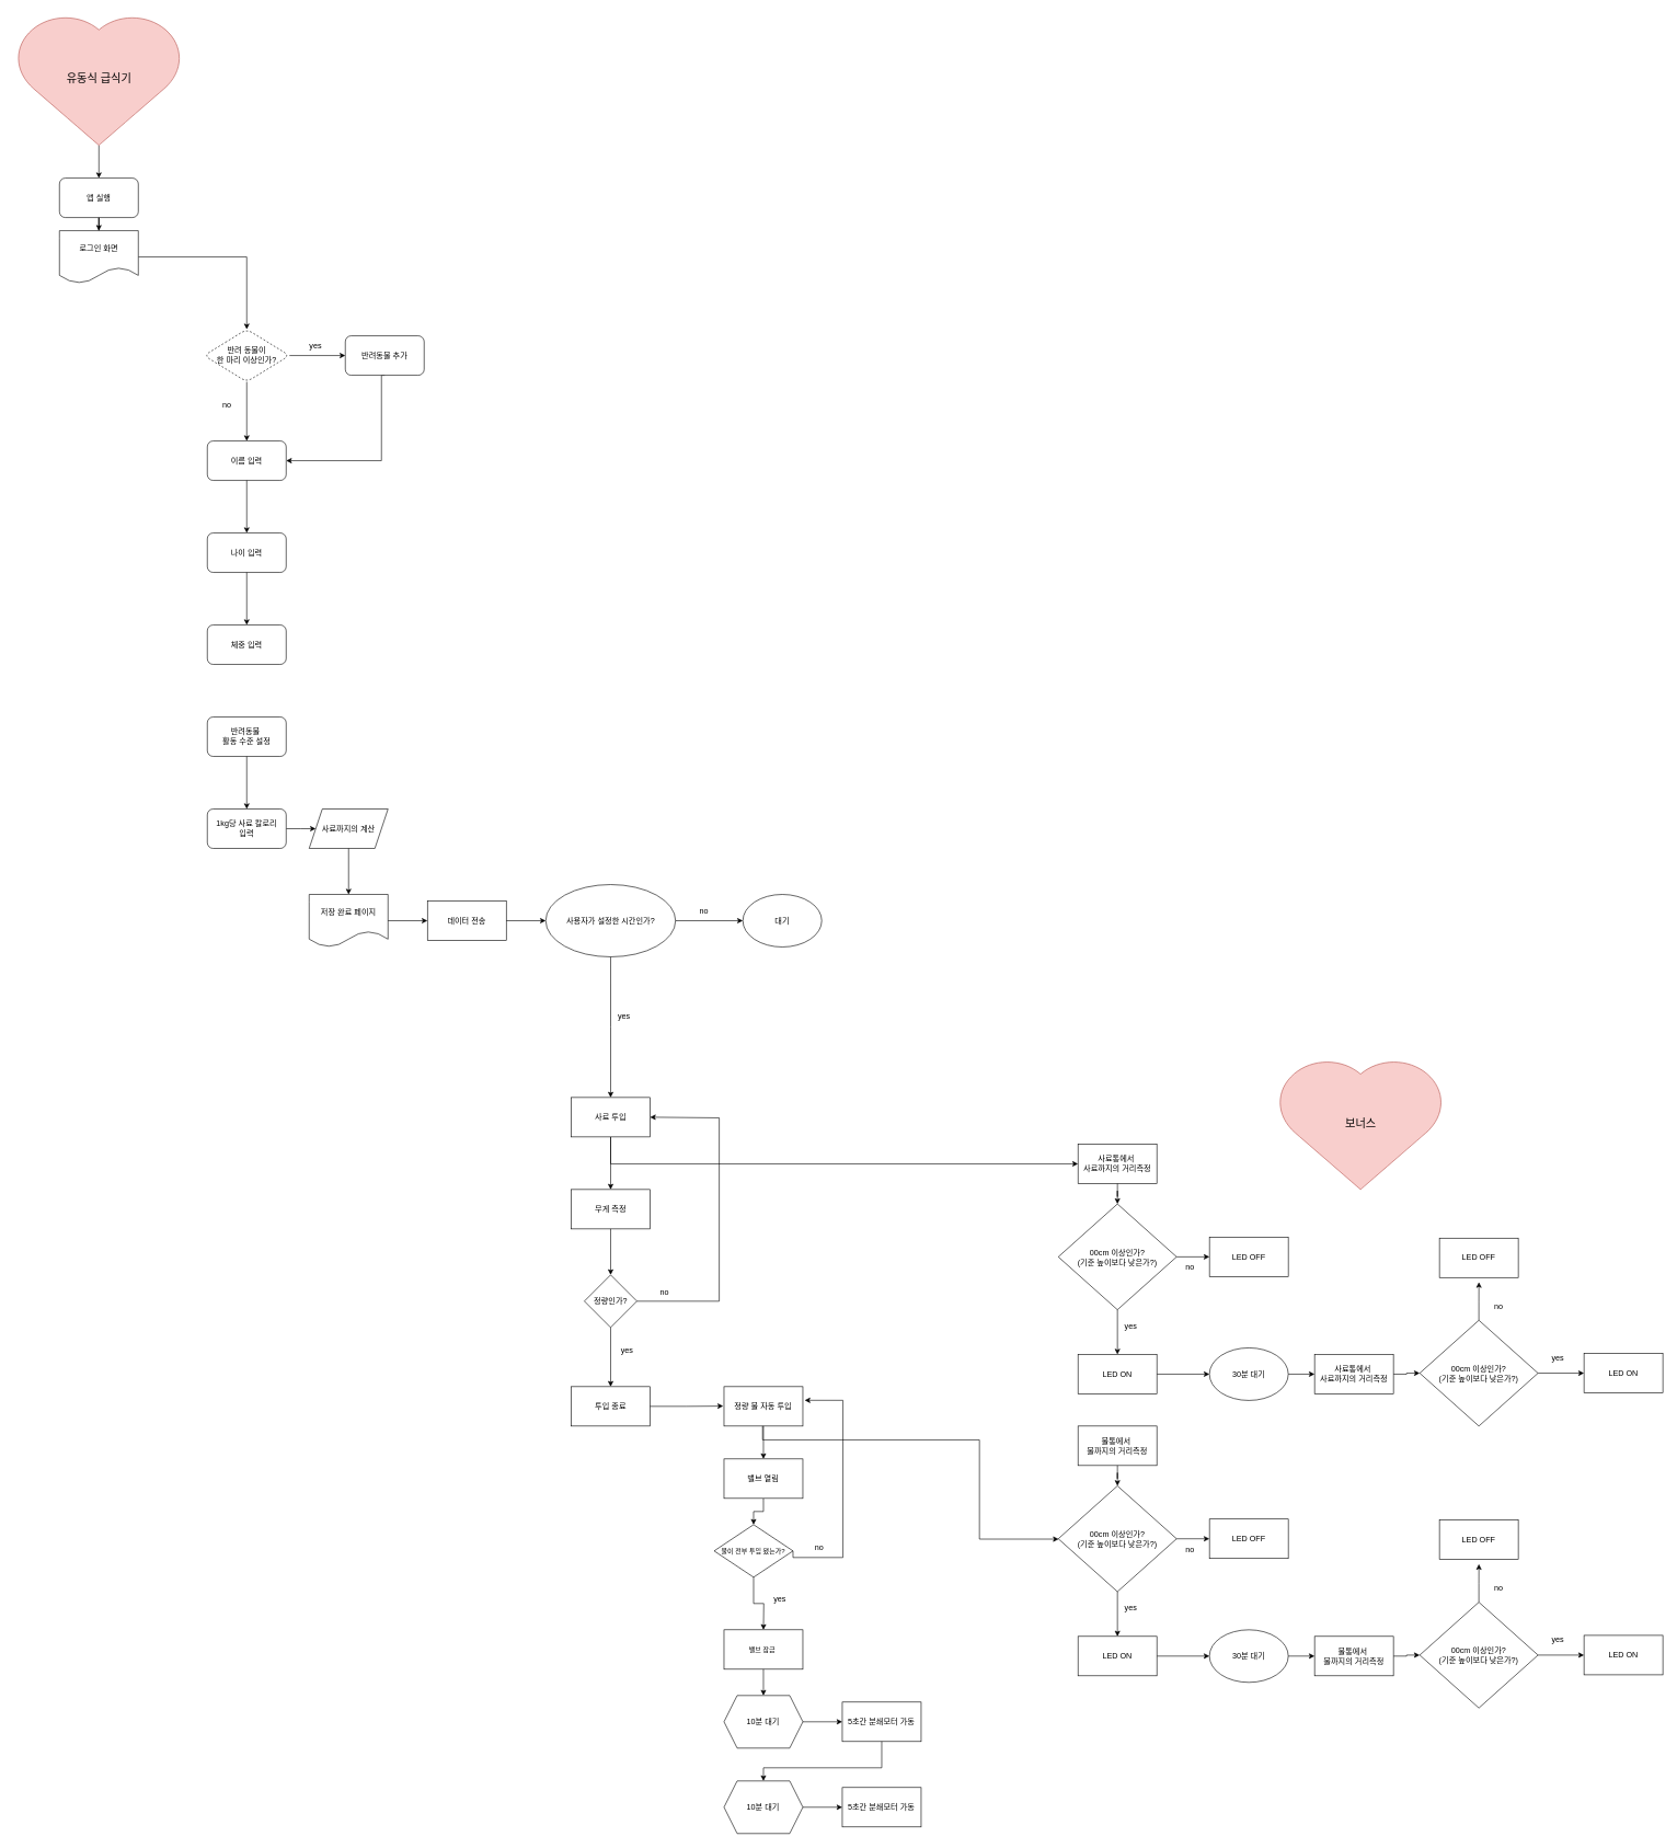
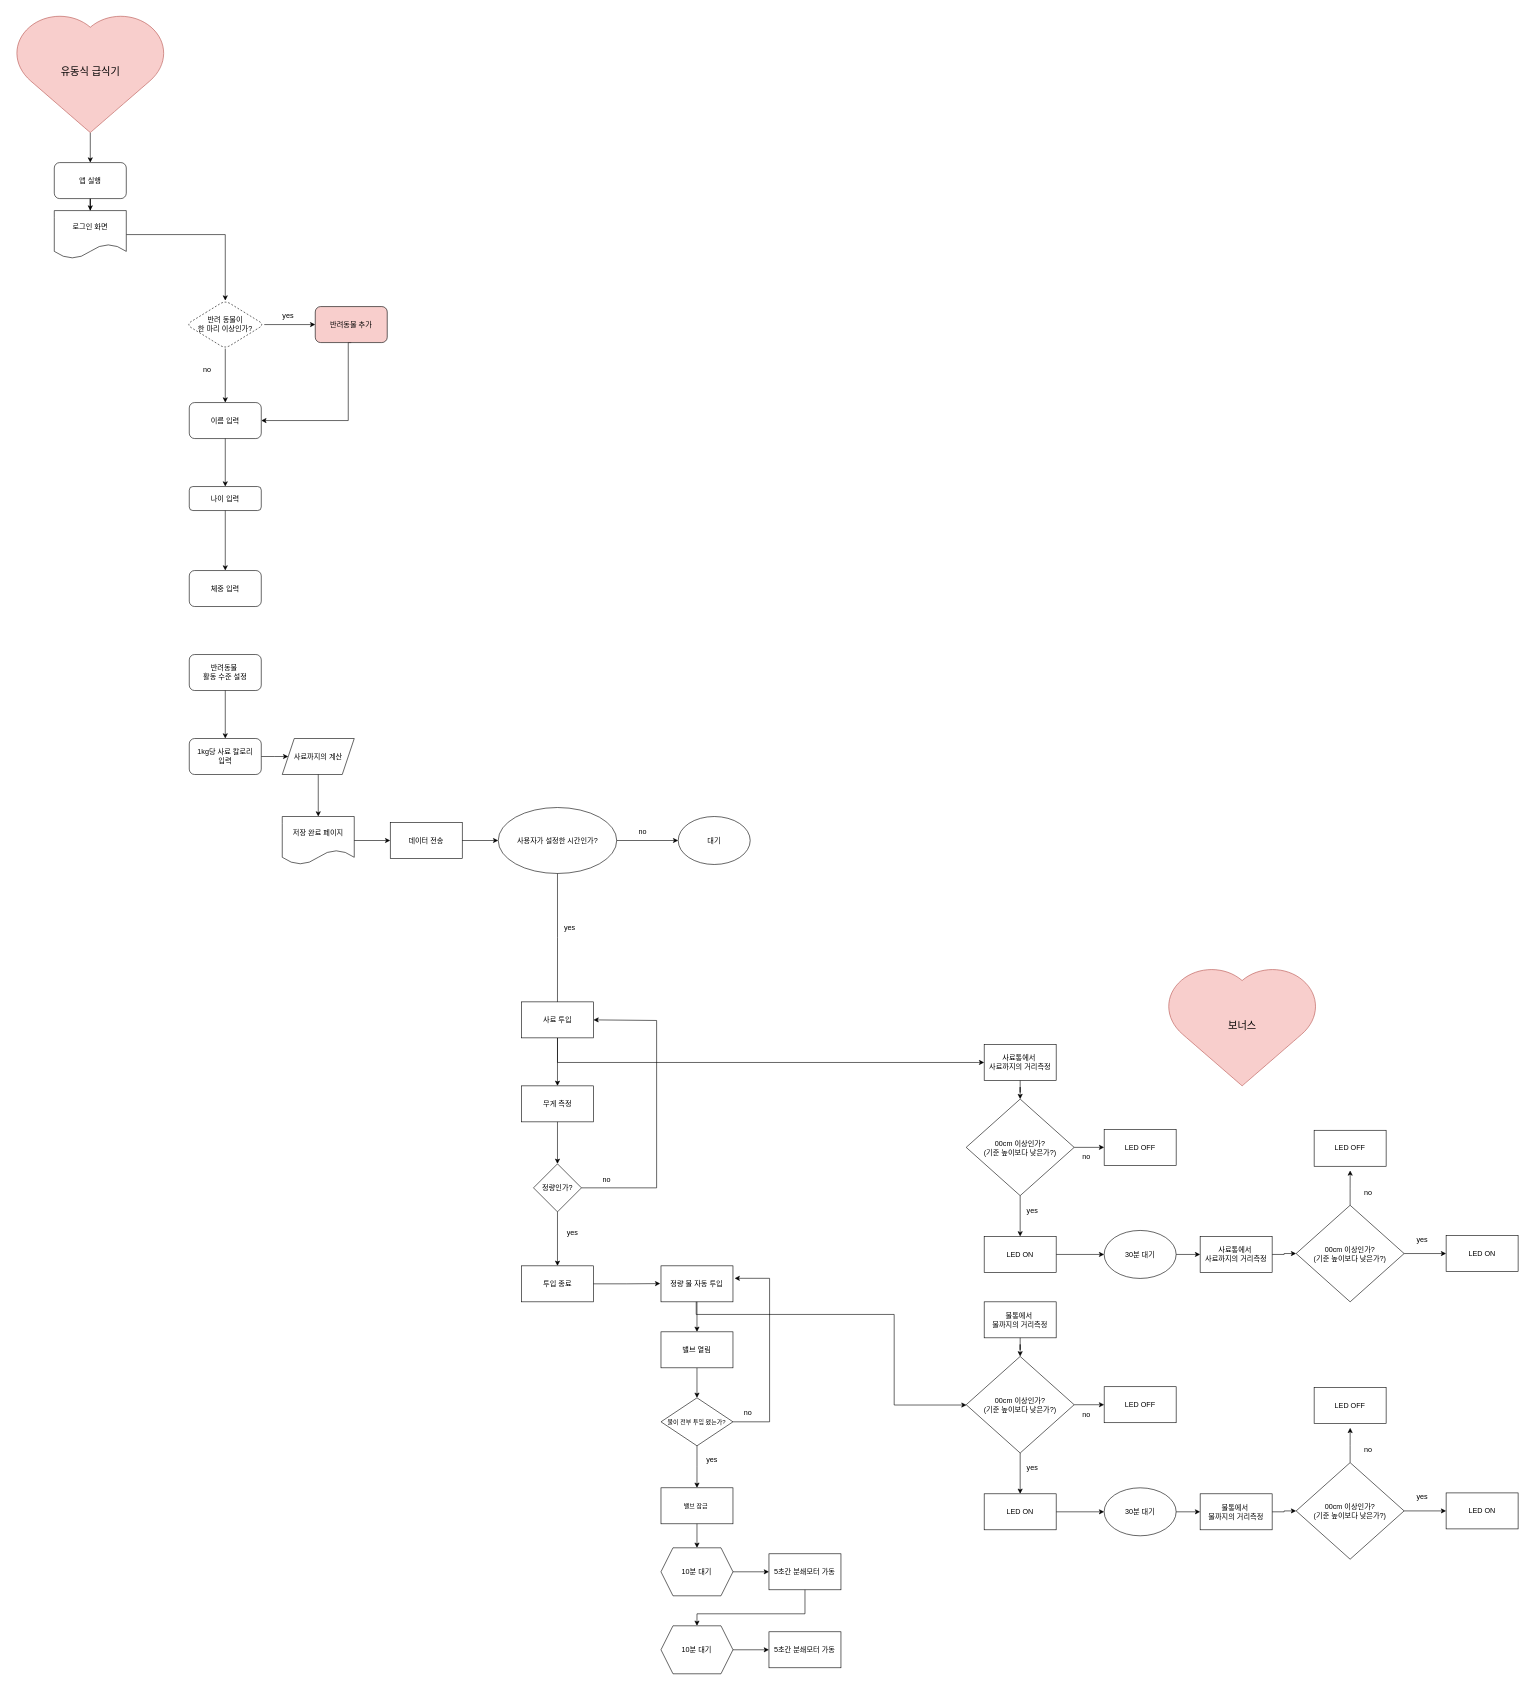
- <mxCell id="13" value="반려동물 추가" style="whiteSpace=wrap;html=1;rounded=1;" vertex="1" parent="1"><mxGeometry x="525" y="510" width="120" height="60" as="geometry" /></mxCell>
+ <mxCell id="13" value="반려동물 추가" style="whiteSpace=wrap;html=1;rounded=1;fillColor=#f8cecc;" vertex="1" parent="1"><mxGeometry x="525" y="510" width="120" height="60" as="geometry" /></mxCell>
- <mxCell id="14" value="나이 입력" style="whiteSpace=wrap;html=1;rounded=1;" vertex="1" parent="1"><mxGeometry x="315" y="810" width="120" height="60" as="geometry" /></mxCell>
+ <mxCell id="14" value="나이 입력" style="whiteSpace=wrap;html=1;rounded=1;" vertex="1" parent="1"><mxGeometry x="315" y="810" width="120" height="40" as="geometry" /></mxCell>
- <mxCell id="33" style="edgeStyle=orthogonalEdgeStyle;rounded=0;orthogonalLoop=1;jettySize=auto;html=1;entryX=0.5;entryY=0;entryDx=0;entryDy=0;" edge="1" parent="1" source="25" target="4"><mxGeometry relative="1" as="geometry" /></mxCell>
+ <mxCell id="33" style="edgeStyle=orthogonalEdgeStyle;rounded=0;orthogonalLoop=1;jettySize=auto;html=1;entryX=0.5;entryY=0;entryDx=0;entryDy=0;endArrow=none;" edge="1" parent="1" source="25" target="4"><mxGeometry relative="1" as="geometry" /></mxCell>
- <mxCell id="16" value="물이 전부 투입 됐는가?" style="rhombus;whiteSpace=wrap;html=1;fontSize=10;" vertex="1" parent="1"><mxGeometry x="1086.28" y="2319" width="120" height="80" as="geometry" /></mxCell>
+ <mxCell id="16" value="물이 전부 투입 됐는가?" style="rhombus;whiteSpace=wrap;html=1;fontSize=10;" vertex="1" parent="1"><mxGeometry x="1101.28" y="2329" width="120" height="80" as="geometry" /></mxCell>
